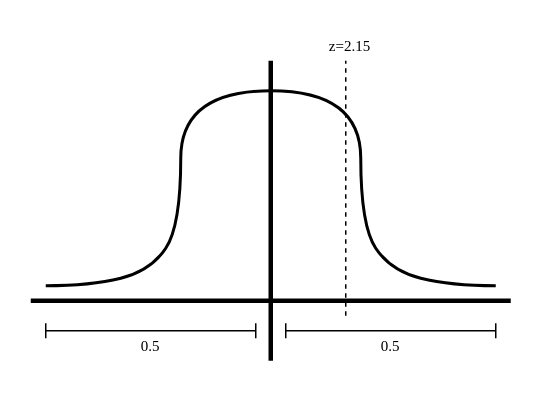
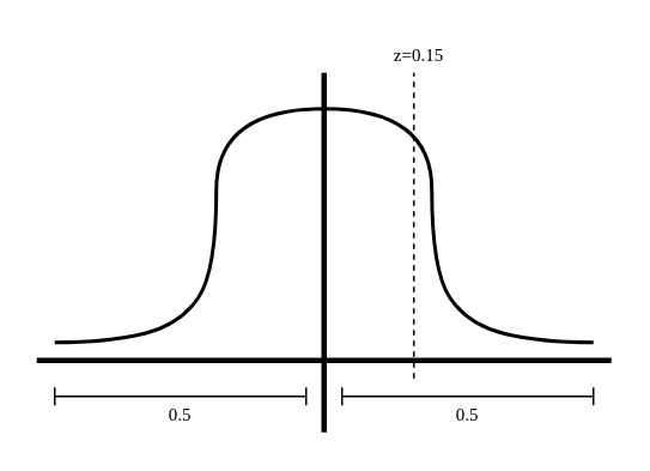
- <mxCell id="15" value="z=2.15" style="rounded=0;whiteSpace=wrap;html=1;fillColor=none;fontSize=10;fontFamily=Ubuntu Mono;strokeWidth=3;strokeColor=none;" vertex="1" parent="1"><mxGeometry x="210" y="20" width="46" height="20" as="geometry" /></mxCell>
+ <mxCell id="15" value="z=0.15" style="rounded=0;whiteSpace=wrap;html=1;fillColor=none;fontSize=10;fontFamily=Ubuntu Mono;strokeWidth=3;strokeColor=none;" vertex="1" parent="1"><mxGeometry x="210" y="20" width="46" height="20" as="geometry" /></mxCell>
